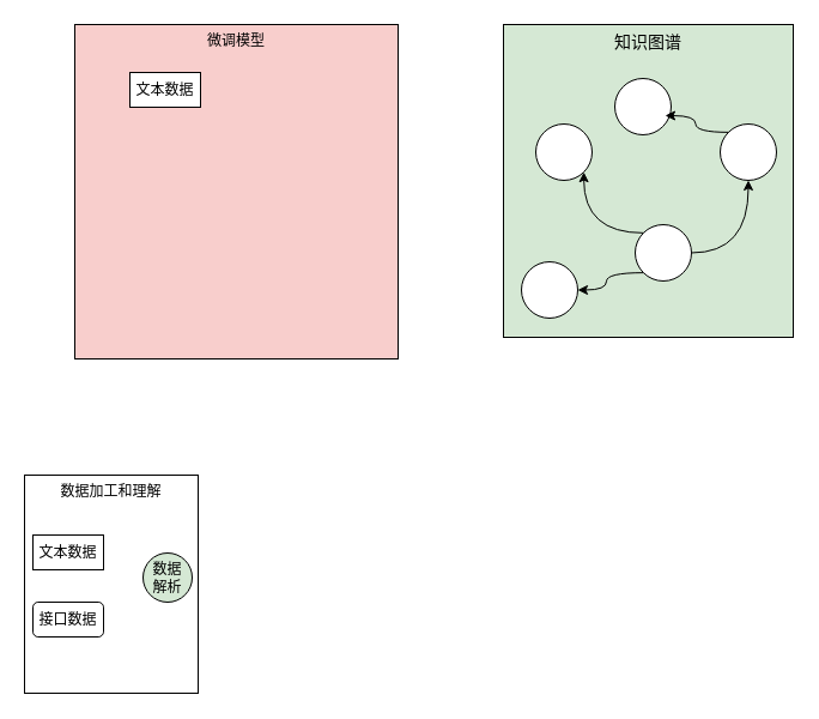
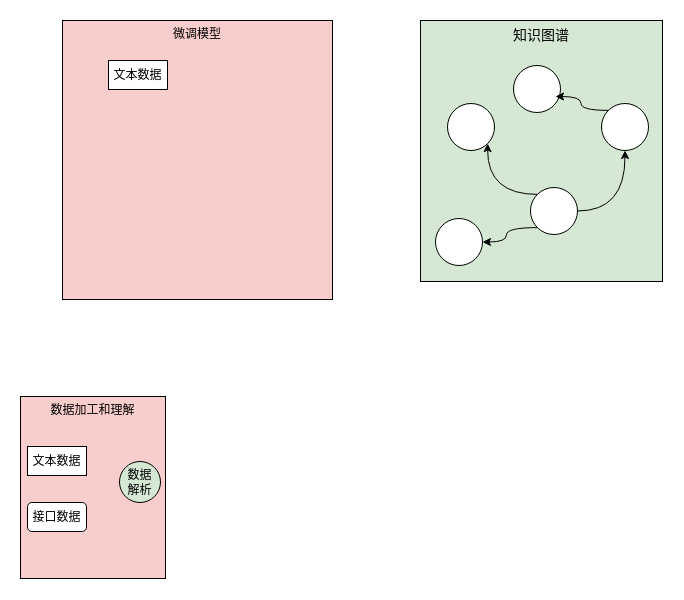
- <mxCell id="2" value="数据加工和理解" style="rounded=0;whiteSpace=wrap;html=1;verticalAlign=top;" vertex="1" parent="1"><mxGeometry x="20" y="396" width="145" height="182" as="geometry" /></mxCell>
+ <mxCell id="2" value="数据加工和理解" style="rounded=0;whiteSpace=wrap;html=1;verticalAlign=top;fillColor=#f8cecc;" vertex="1" parent="1"><mxGeometry x="20" y="396" width="145" height="182" as="geometry" /></mxCell>
